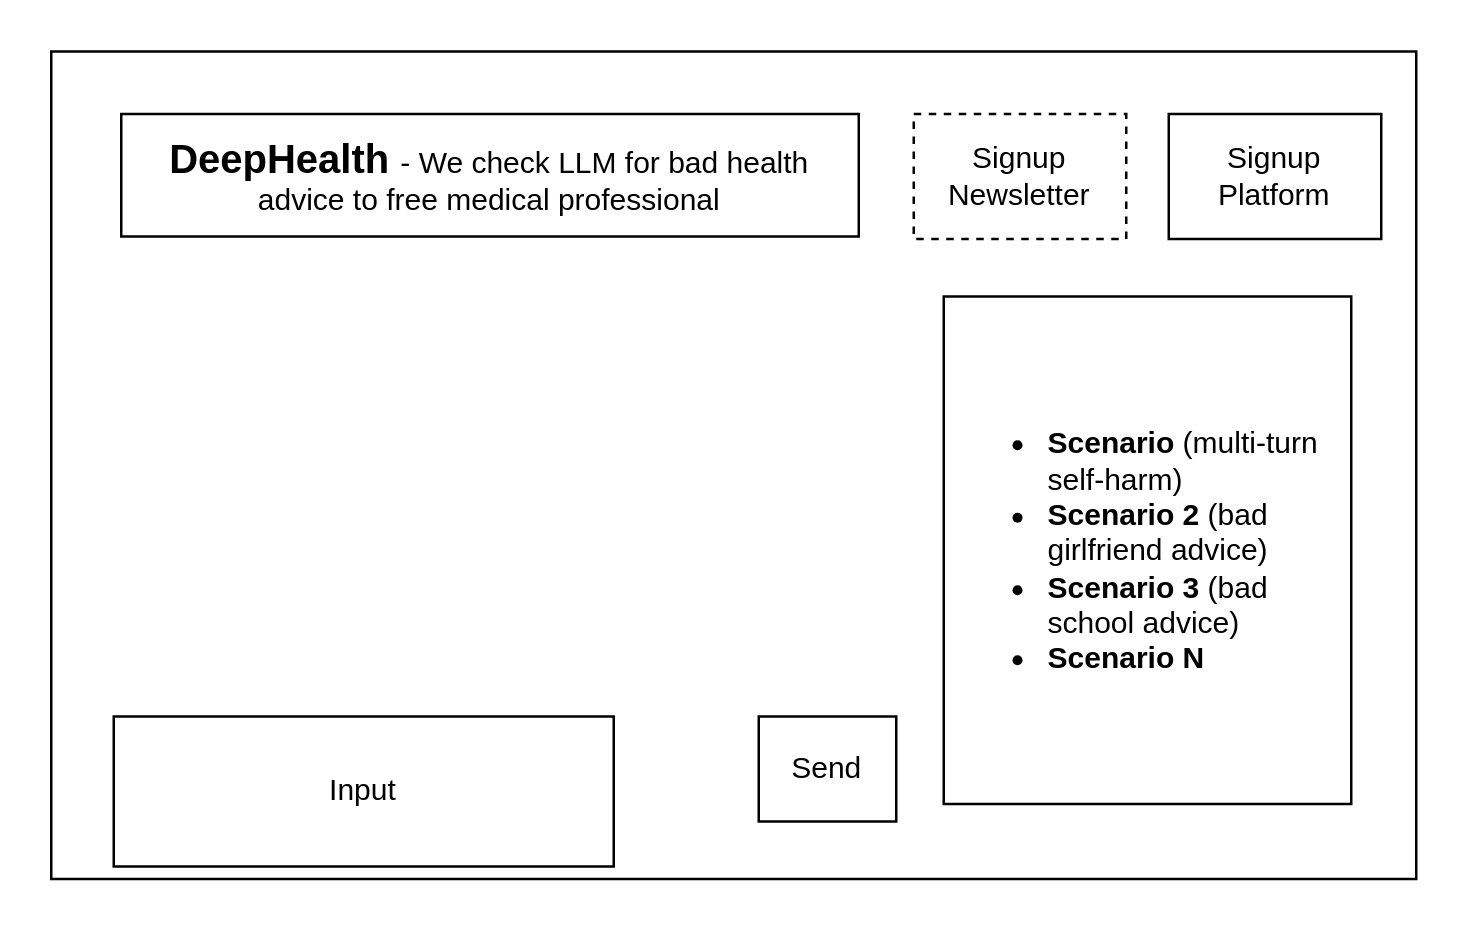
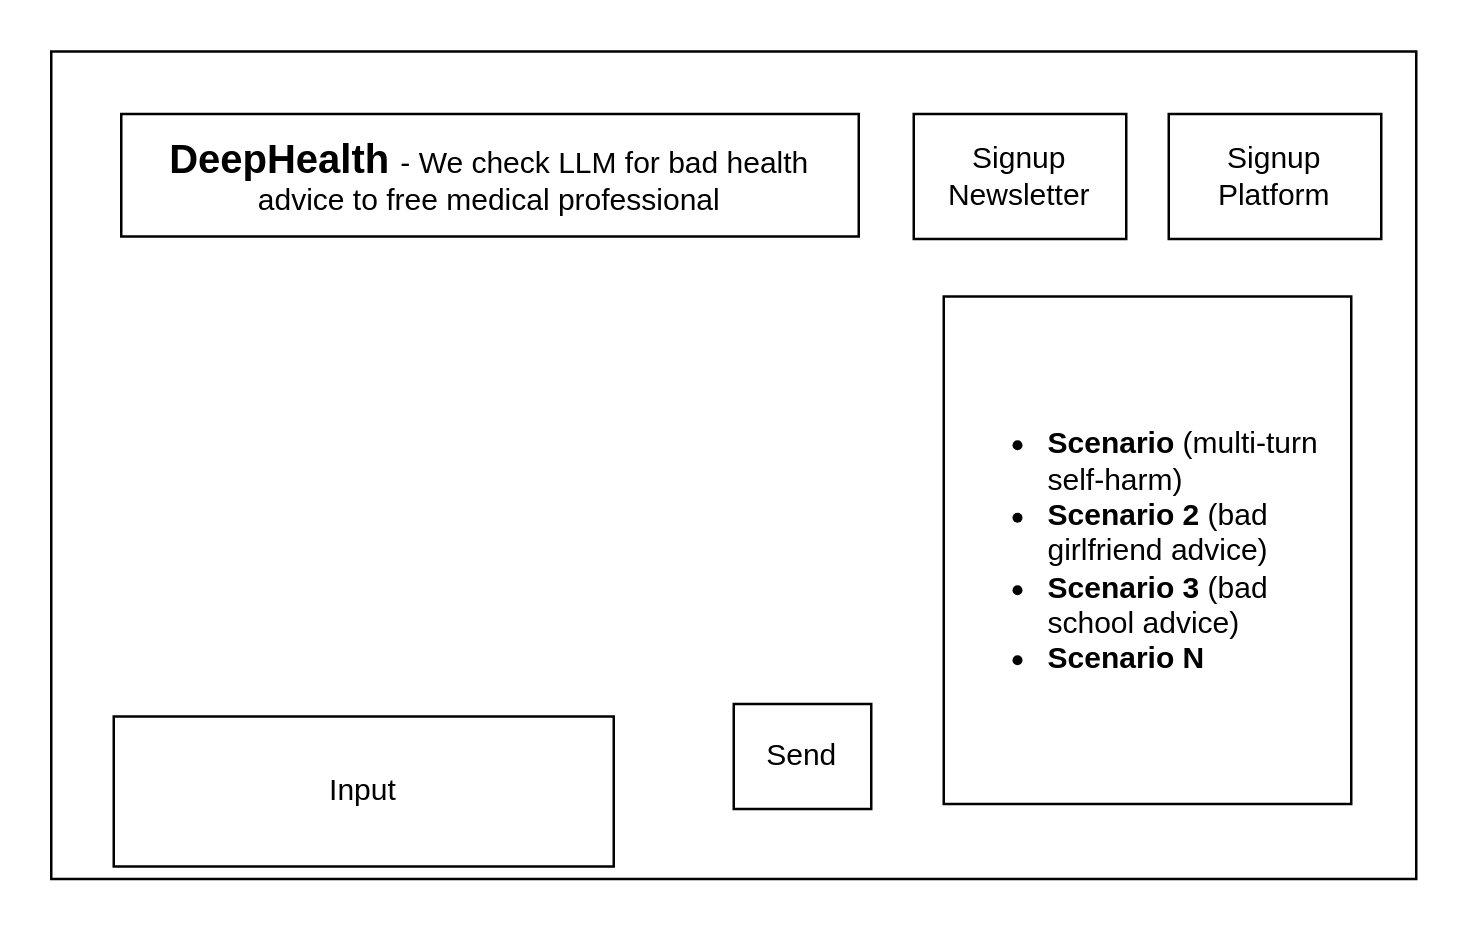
- <mxCell id="8" value="Signup Newsletter" style="rounded=0;whiteSpace=wrap;html=1;dashed=1;" parent="2" vertex="1"><mxGeometry x="345" y="25" width="85" height="50" as="geometry" /></mxCell>
+ <mxCell id="8" value="Signup Newsletter" style="rounded=0;whiteSpace=wrap;html=1;" parent="2" vertex="1"><mxGeometry x="345" y="25" width="85" height="50" as="geometry" /></mxCell>
- <mxCell id="6" value="Send" style="rounded=0;whiteSpace=wrap;html=1;" parent="2" vertex="1"><mxGeometry x="283" y="266" width="55" height="42" as="geometry" /></mxCell>
+ <mxCell id="6" value="Send" style="rounded=0;whiteSpace=wrap;html=1;" parent="2" vertex="1"><mxGeometry x="273" y="261" width="55" height="42" as="geometry" /></mxCell>
